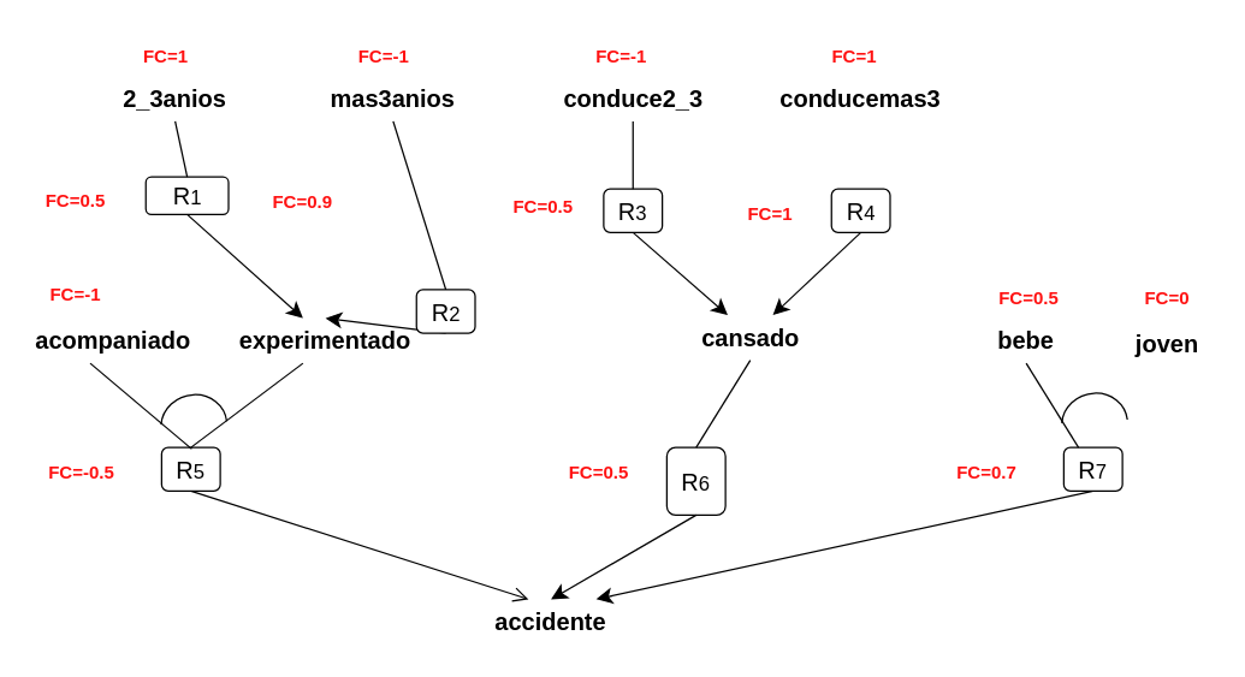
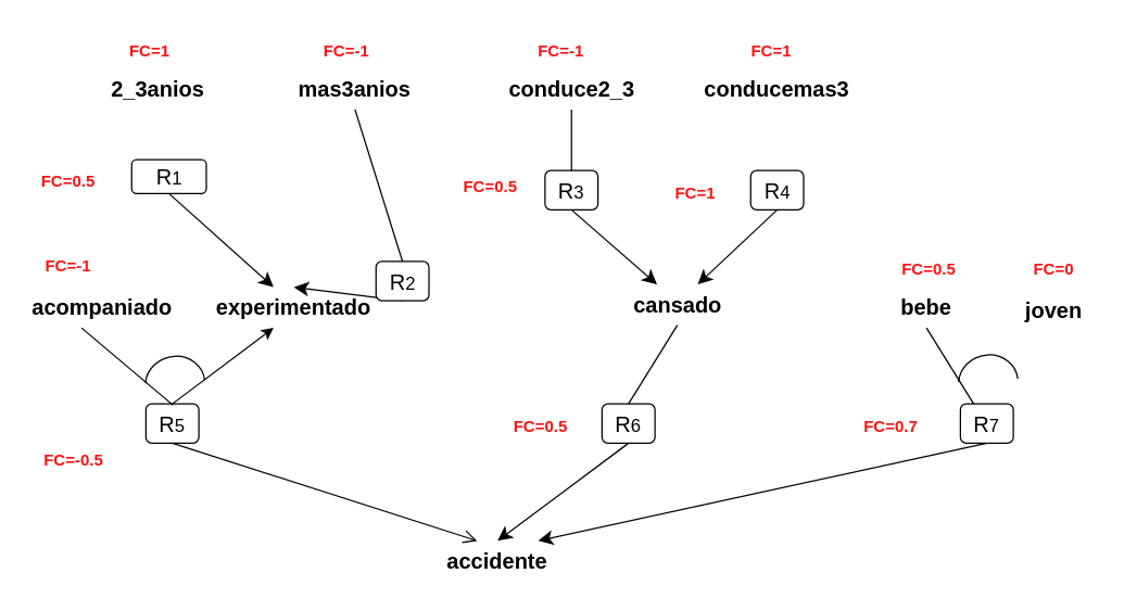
- <mxCell id="26" value="" style="endArrow=none;html=1;rounded=0;fontSize=12;startSize=8;endSize=8;edgeStyle=none;curved=1;entryX=0.5;entryY=1;entryDx=0;entryDy=0;exitX=0.5;exitY=0;exitDx=0;exitDy=0;" parent="1" source="22" target="3" edge="1"><mxGeometry width="50" height="50" relative="1" as="geometry"><mxPoint x="113" y="117" as="sourcePoint" /><mxPoint x="163" y="67" as="targetPoint" /></mxGeometry></mxCell>
- <mxCell id="42" value="&lt;b&gt;&lt;font color=&quot;#ff1212&quot; style=&quot;font-size: 12px;&quot;&gt;FC=0.9&lt;/font&gt;&lt;/b&gt;" style="text;html=1;strokeColor=none;fillColor=none;align=center;verticalAlign=middle;whiteSpace=wrap;rounded=0;fontSize=16;" parent="1" vertex="1"><mxGeometry x="171" y="117" width="60" height="30" as="geometry" /></mxCell>
- <mxCell id="30" value="" style="endArrow=none;html=1;rounded=0;fontSize=12;edgeStyle=none;curved=1;entryX=0.25;entryY=1;entryDx=0;entryDy=0;entryPerimeter=0;exitX=0.5;exitY=0;exitDx=0;exitDy=0;" parent="1" source="13" target="7" edge="1"><mxGeometry width="50" height="50" relative="1" as="geometry"><mxPoint x="136" y="297" as="sourcePoint" /><mxPoint x="206" y="241" as="targetPoint" /></mxGeometry></mxCell>
+ <mxCell id="30" value="" style="endArrow=classic;html=1;rounded=0;fontSize=12;edgeStyle=none;curved=1;entryX=0.25;entryY=1;entryDx=0;entryDy=0;entryPerimeter=0;exitX=0.5;exitY=0;exitDx=0;exitDy=0;" parent="1" source="13" target="7" edge="1"><mxGeometry width="50" height="50" relative="1" as="geometry"><mxPoint x="136" y="297" as="sourcePoint" /><mxPoint x="206" y="241" as="targetPoint" /></mxGeometry></mxCell>
- <mxCell id="45" value="&lt;b&gt;&lt;font style=&quot;font-size: 12px;&quot; color=&quot;#ff1212&quot;&gt;FC=-0.5&lt;/font&gt;&lt;/b&gt;" style="text;html=1;strokeColor=none;fillColor=none;align=center;verticalAlign=middle;whiteSpace=wrap;rounded=0;fontSize=16;" parent="1" vertex="1"><mxGeometry x="24" y="297" width="60" height="30" as="geometry" /></mxCell>
+ <mxCell id="45" value="&lt;b&gt;&lt;font style=&quot;font-size: 12px;&quot; color=&quot;#ff1212&quot;&gt;FC=-0.5&lt;/font&gt;&lt;/b&gt;" style="text;html=1;strokeColor=none;fillColor=none;align=center;verticalAlign=middle;whiteSpace=wrap;rounded=0;fontSize=16;" parent="1" vertex="1"><mxGeometry x="24" y="322" width="60" height="30" as="geometry" /></mxCell>
- <mxCell id="18" value="R&lt;span style=&quot;font-size: 13.333px;&quot;&gt;6&lt;/span&gt;" style="rounded=1;whiteSpace=wrap;html=1;fontSize=16;" parent="1" vertex="1"><mxGeometry x="443" y="297" width="39" height="45" as="geometry" /></mxCell>
+ <mxCell id="18" value="R&lt;span style=&quot;font-size: 13.333px;&quot;&gt;6&lt;/span&gt;" style="rounded=1;whiteSpace=wrap;html=1;fontSize=16;" parent="1" vertex="1"><mxGeometry x="443" y="297" width="39" height="29" as="geometry" /></mxCell>
